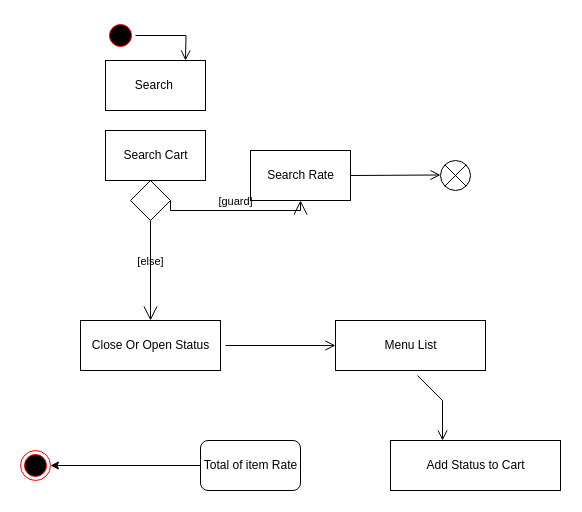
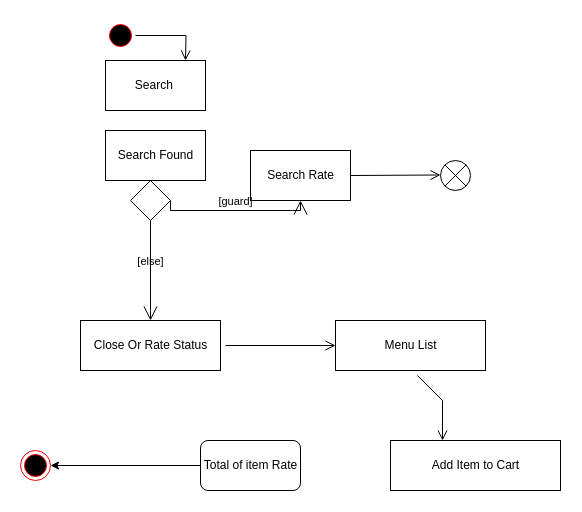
- <mxCell id="20" value="Search Cart" style="html=1;dashed=0;whitespace=wrap;" vertex="1" parent="1"><mxGeometry x="105" y="130" width="100" height="50" as="geometry" /></mxCell>
+ <mxCell id="20" value="Search Found" style="html=1;dashed=0;whitespace=wrap;" vertex="1" parent="1"><mxGeometry x="105" y="130" width="100" height="50" as="geometry" /></mxCell>
- <mxCell id="12" value="Close Or Open Status" style="html=1;dashed=0;whitespace=wrap;" vertex="1" parent="1"><mxGeometry x="80" y="320" width="140" height="50" as="geometry" /></mxCell>
+ <mxCell id="12" value="Close Or Rate Status" style="html=1;dashed=0;whitespace=wrap;" vertex="1" parent="1"><mxGeometry x="80" y="320" width="140" height="50" as="geometry" /></mxCell>
- <mxCell id="17" value="Add Status to Cart" style="html=1;dashed=0;whitespace=wrap;" vertex="1" parent="1"><mxGeometry x="390" y="440" width="170" height="50" as="geometry" /></mxCell>
+ <mxCell id="17" value="Add Item to Cart" style="html=1;dashed=0;whitespace=wrap;" vertex="1" parent="1"><mxGeometry x="390" y="440" width="170" height="50" as="geometry" /></mxCell>
